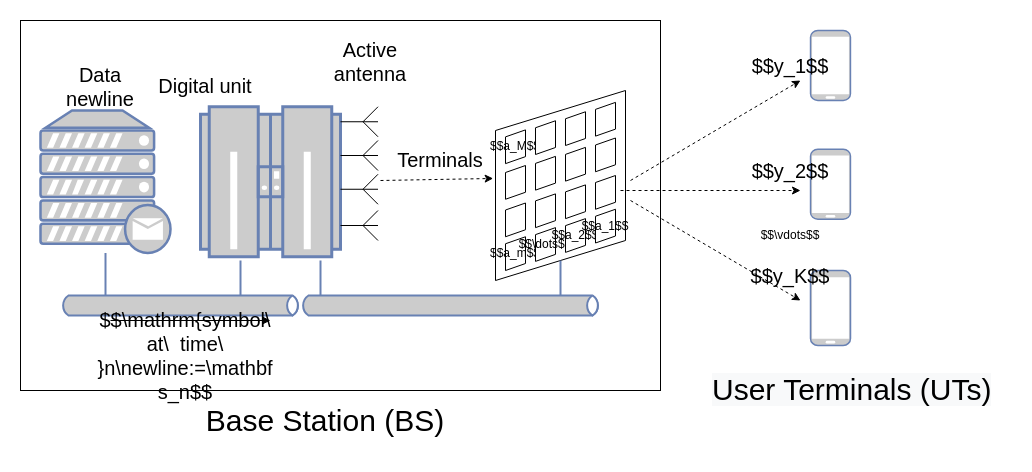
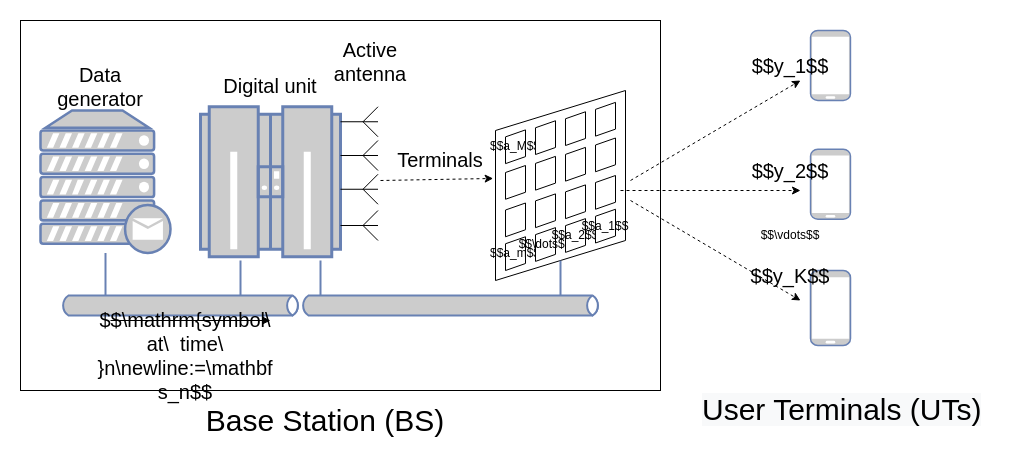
- <mxCell id="11" value="&lt;font style=&quot;font-size: 20px&quot;&gt;Digital unit&lt;/font&gt;" style="text;html=1;strokeColor=none;fillColor=none;align=center;verticalAlign=middle;whiteSpace=wrap;rounded=0;" parent="1" vertex="1"><mxGeometry x="155" y="70.63" width="100" height="29.37" as="geometry" /></mxCell>
+ <mxCell id="11" value="&lt;font style=&quot;font-size: 20px&quot;&gt;Digital unit&lt;/font&gt;" style="text;html=1;strokeColor=none;fillColor=none;align=center;verticalAlign=middle;whiteSpace=wrap;rounded=0;" parent="1" vertex="1"><mxGeometry x="220" y="70.63" width="100" height="29.37" as="geometry" /></mxCell>
- <mxCell id="10" value="&lt;font style=&quot;font-size: 20px&quot;&gt;Data newline&lt;/font&gt;" style="text;html=1;strokeColor=none;fillColor=none;align=center;verticalAlign=middle;whiteSpace=wrap;rounded=0;" parent="1" vertex="1"><mxGeometry x="60" y="65" width="80" height="41.25" as="geometry" /></mxCell>
+ <mxCell id="10" value="&lt;font style=&quot;font-size: 20px&quot;&gt;Data generator&lt;/font&gt;" style="text;html=1;strokeColor=none;fillColor=none;align=center;verticalAlign=middle;whiteSpace=wrap;rounded=0;" parent="1" vertex="1"><mxGeometry x="60" y="65" width="80" height="41.25" as="geometry" /></mxCell>
- <mxCell id="33" value="&lt;span style=&quot;color: rgb(0 , 0 , 0) ; font-family: &amp;#34;helvetica&amp;#34; ; font-size: 30px ; font-style: normal ; font-weight: 400 ; letter-spacing: normal ; text-align: center ; text-indent: 0px ; text-transform: none ; word-spacing: 0px ; background-color: rgb(248 , 249 , 250) ; display: inline ; float: none&quot;&gt;User Terminals (UTs)&lt;/span&gt;" style="text;whiteSpace=wrap;html=1;fontSize=30;" parent="1" vertex="1"><mxGeometry x="710" y="365" width="310" height="60" as="geometry" /></mxCell>
+ <mxCell id="33" value="&lt;span style=&quot;color: rgb(0 , 0 , 0) ; font-family: &amp;#34;helvetica&amp;#34; ; font-size: 30px ; font-style: normal ; font-weight: 400 ; letter-spacing: normal ; text-align: center ; text-indent: 0px ; text-transform: none ; word-spacing: 0px ; background-color: rgb(248 , 249 , 250) ; display: inline ; float: none&quot;&gt;User Terminals (UTs)&lt;/span&gt;" style="text;whiteSpace=wrap;html=1;fontSize=30;" parent="1" vertex="1"><mxGeometry x="700" y="385" width="310" height="60" as="geometry" /></mxCell>
